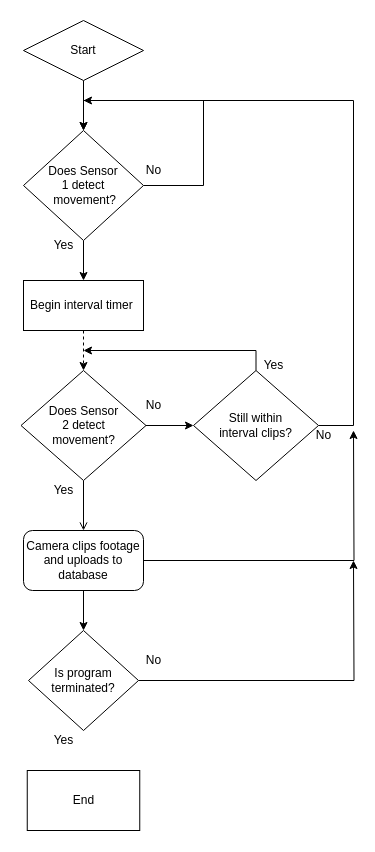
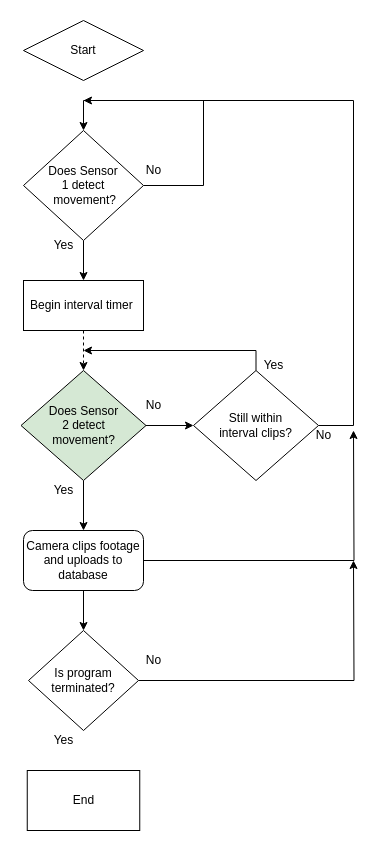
- <mxCell id="2" value="" style="edgeStyle=orthogonalEdgeStyle;rounded=0;orthogonalLoop=1;jettySize=auto;html=1;" parent="1" source="3" target="6" edge="1"><mxGeometry relative="1" as="geometry" /></mxCell>
- <mxCell id="13" value="Does Sensor&lt;br&gt;2 detect&lt;br&gt;movement?" style="rhombus;whiteSpace=wrap;html=1;rounded=0;" parent="1" vertex="1"><mxGeometry x="20.5" y="370" width="125" height="110" as="geometry" /></mxCell>
+ <mxCell id="13" value="Does Sensor&lt;br&gt;2 detect&lt;br&gt;movement?" style="rhombus;whiteSpace=wrap;html=1;rounded=0;fillColor=#d5e8d4;" parent="1" vertex="1"><mxGeometry x="20.5" y="370" width="125" height="110" as="geometry" /></mxCell>
- <mxCell id="11" value="" style="edgeStyle=orthogonalEdgeStyle;rounded=0;orthogonalLoop=1;jettySize=auto;html=1;endArrow=open;" parent="1" source="13" target="16" edge="1"><mxGeometry relative="1" as="geometry" /></mxCell>
+ <mxCell id="11" value="" style="edgeStyle=orthogonalEdgeStyle;rounded=0;orthogonalLoop=1;jettySize=auto;html=1;" parent="1" source="13" target="16" edge="1"><mxGeometry relative="1" as="geometry" /></mxCell>
